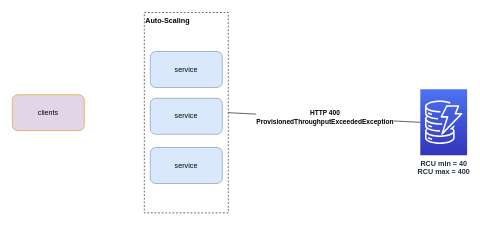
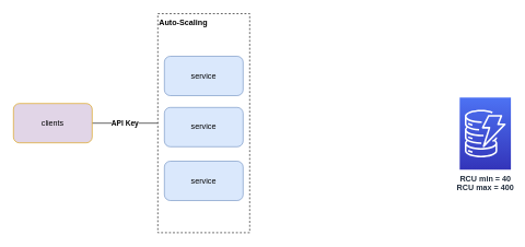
+ <mxCell id="6" style="edgeStyle=none;rounded=0;orthogonalLoop=1;jettySize=auto;html=1;entryX=0;entryY=0.5;entryDx=0;entryDy=0;endArrow=none;endFill=0;" edge="1" parent="1" source="9" target="8"><mxGeometry relative="1" as="geometry" /></mxCell>
+ <mxCell id="7" value="&lt;b&gt;API Key&lt;/b&gt;" style="edgeLabel;html=1;align=center;verticalAlign=middle;resizable=0;points=[];" vertex="1" connectable="0" parent="6"><mxGeometry x="0.181" y="2" relative="1" as="geometry"><mxPoint x="-10" y="2" as="offset" /></mxGeometry></mxCell>
- <mxCell id="10" style="edgeStyle=none;rounded=0;orthogonalLoop=1;jettySize=auto;html=1;endArrow=none;endFill=0;entryX=0;entryY=0.5;entryDx=0;entryDy=0;entryPerimeter=0;exitX=1;exitY=0.5;exitDx=0;exitDy=0;" edge="1" parent="1" source="8" target="2"><mxGeometry relative="1" as="geometry"><mxPoint x="390" y="186.5" as="sourcePoint" /><mxPoint x="710" y="186.5" as="targetPoint" /></mxGeometry></mxCell>
- <mxCell id="11" value="HTTP 400&lt;br&gt;ProvisionedThroughputExceededException" style="edgeLabel;html=1;align=center;verticalAlign=middle;resizable=0;points=[];fontStyle=1" vertex="1" connectable="0" parent="10"><mxGeometry x="-0.141" y="-1" relative="1" as="geometry"><mxPoint x="23" as="offset" /></mxGeometry></mxCell>
